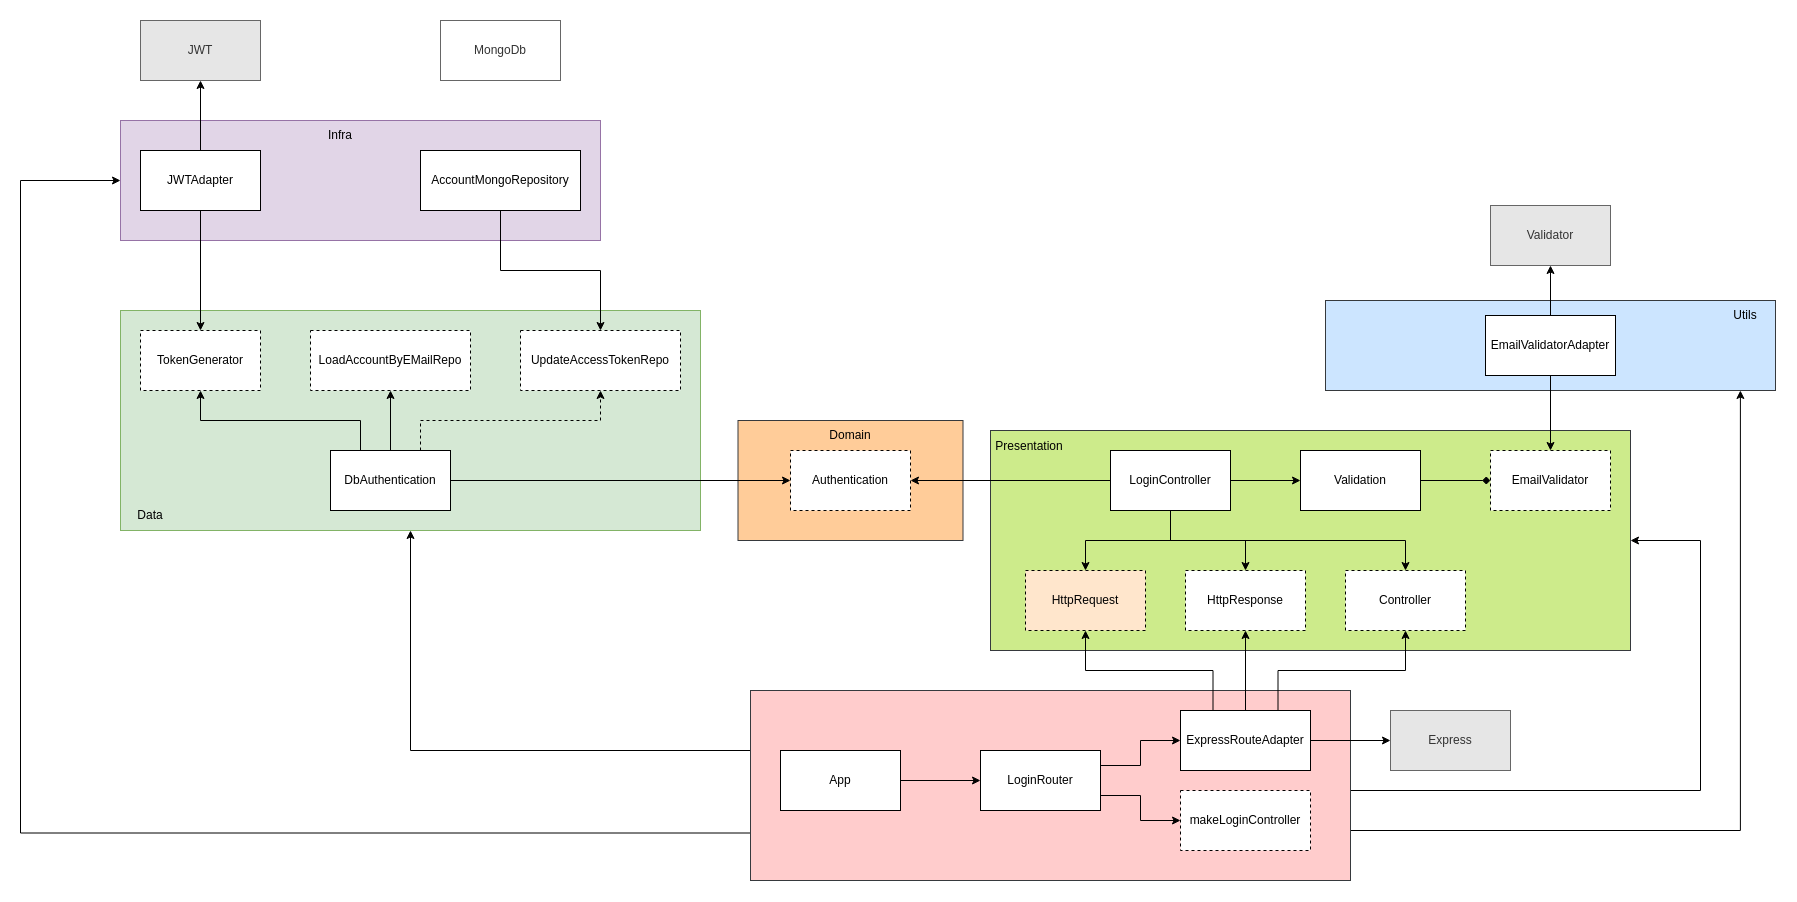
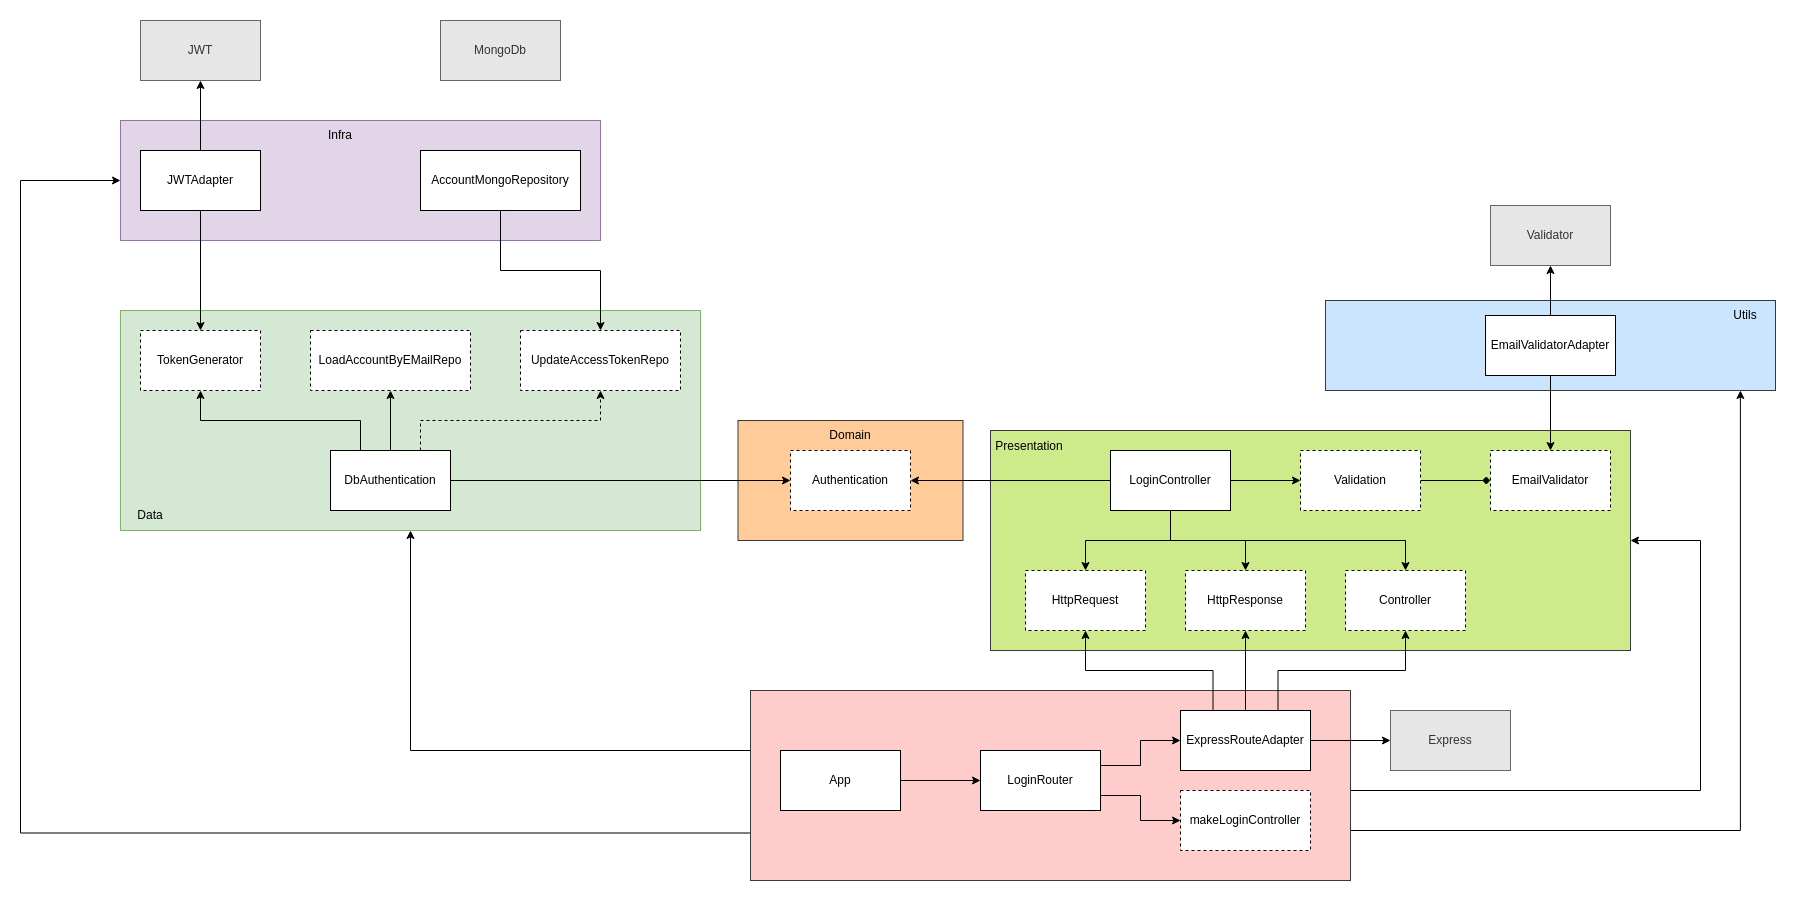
- <mxCell id="54" value="MongoDb" style="rounded=0;whiteSpace=wrap;html=1;fillColor=#ffffff;fontColor=#333333;strokeColor=#666666;" parent="1" vertex="1"><mxGeometry x="440" y="20" width="120" height="60" as="geometry" /></mxCell>
+ <mxCell id="54" value="MongoDb" style="rounded=0;whiteSpace=wrap;html=1;fillColor=#E6E6E6;fontColor=#333333;strokeColor=#666666;" parent="1" vertex="1"><mxGeometry x="440" y="20" width="120" height="60" as="geometry" /></mxCell>
- <mxCell id="35" value="Validation" style="rounded=0;whiteSpace=wrap;html=1;dashed=0;" parent="1" vertex="1"><mxGeometry x="1300" y="450" width="120" height="60" as="geometry" /></mxCell>
+ <mxCell id="35" value="Validation" style="rounded=0;whiteSpace=wrap;html=1;dashed=1;" parent="1" vertex="1"><mxGeometry x="1300" y="450" width="120" height="60" as="geometry" /></mxCell>
- <mxCell id="24" value="HttpRequest" style="rounded=0;whiteSpace=wrap;html=1;dashed=1;fillColor=#ffe6cc;" parent="1" vertex="1"><mxGeometry x="1025" y="570" width="120" height="60" as="geometry" /></mxCell>
+ <mxCell id="24" value="HttpRequest" style="rounded=0;whiteSpace=wrap;html=1;dashed=1;" parent="1" vertex="1"><mxGeometry x="1025" y="570" width="120" height="60" as="geometry" /></mxCell>
